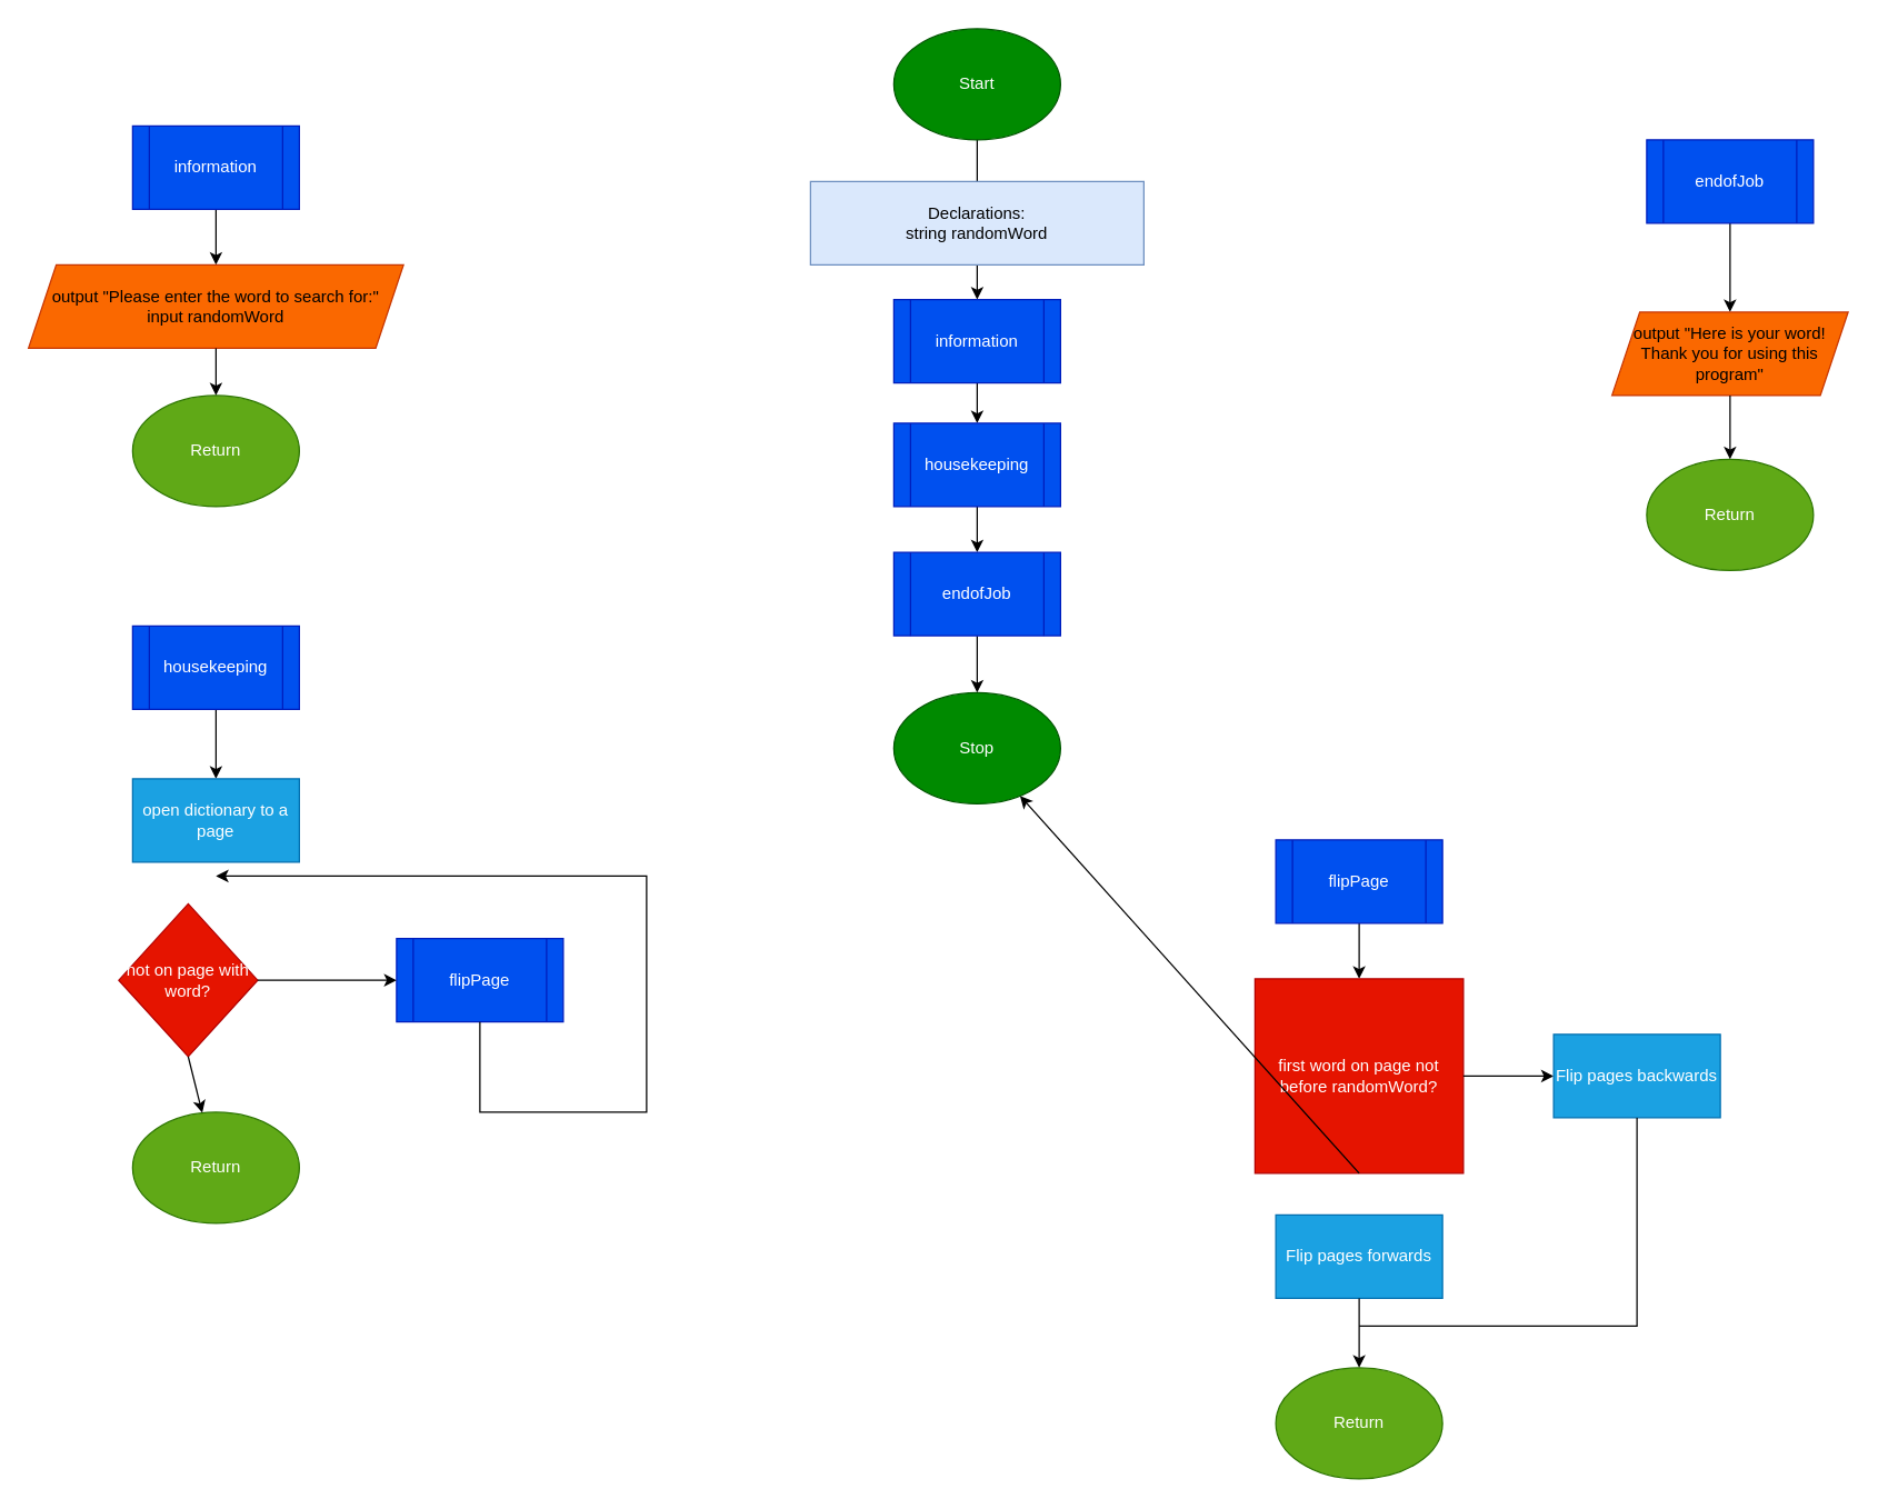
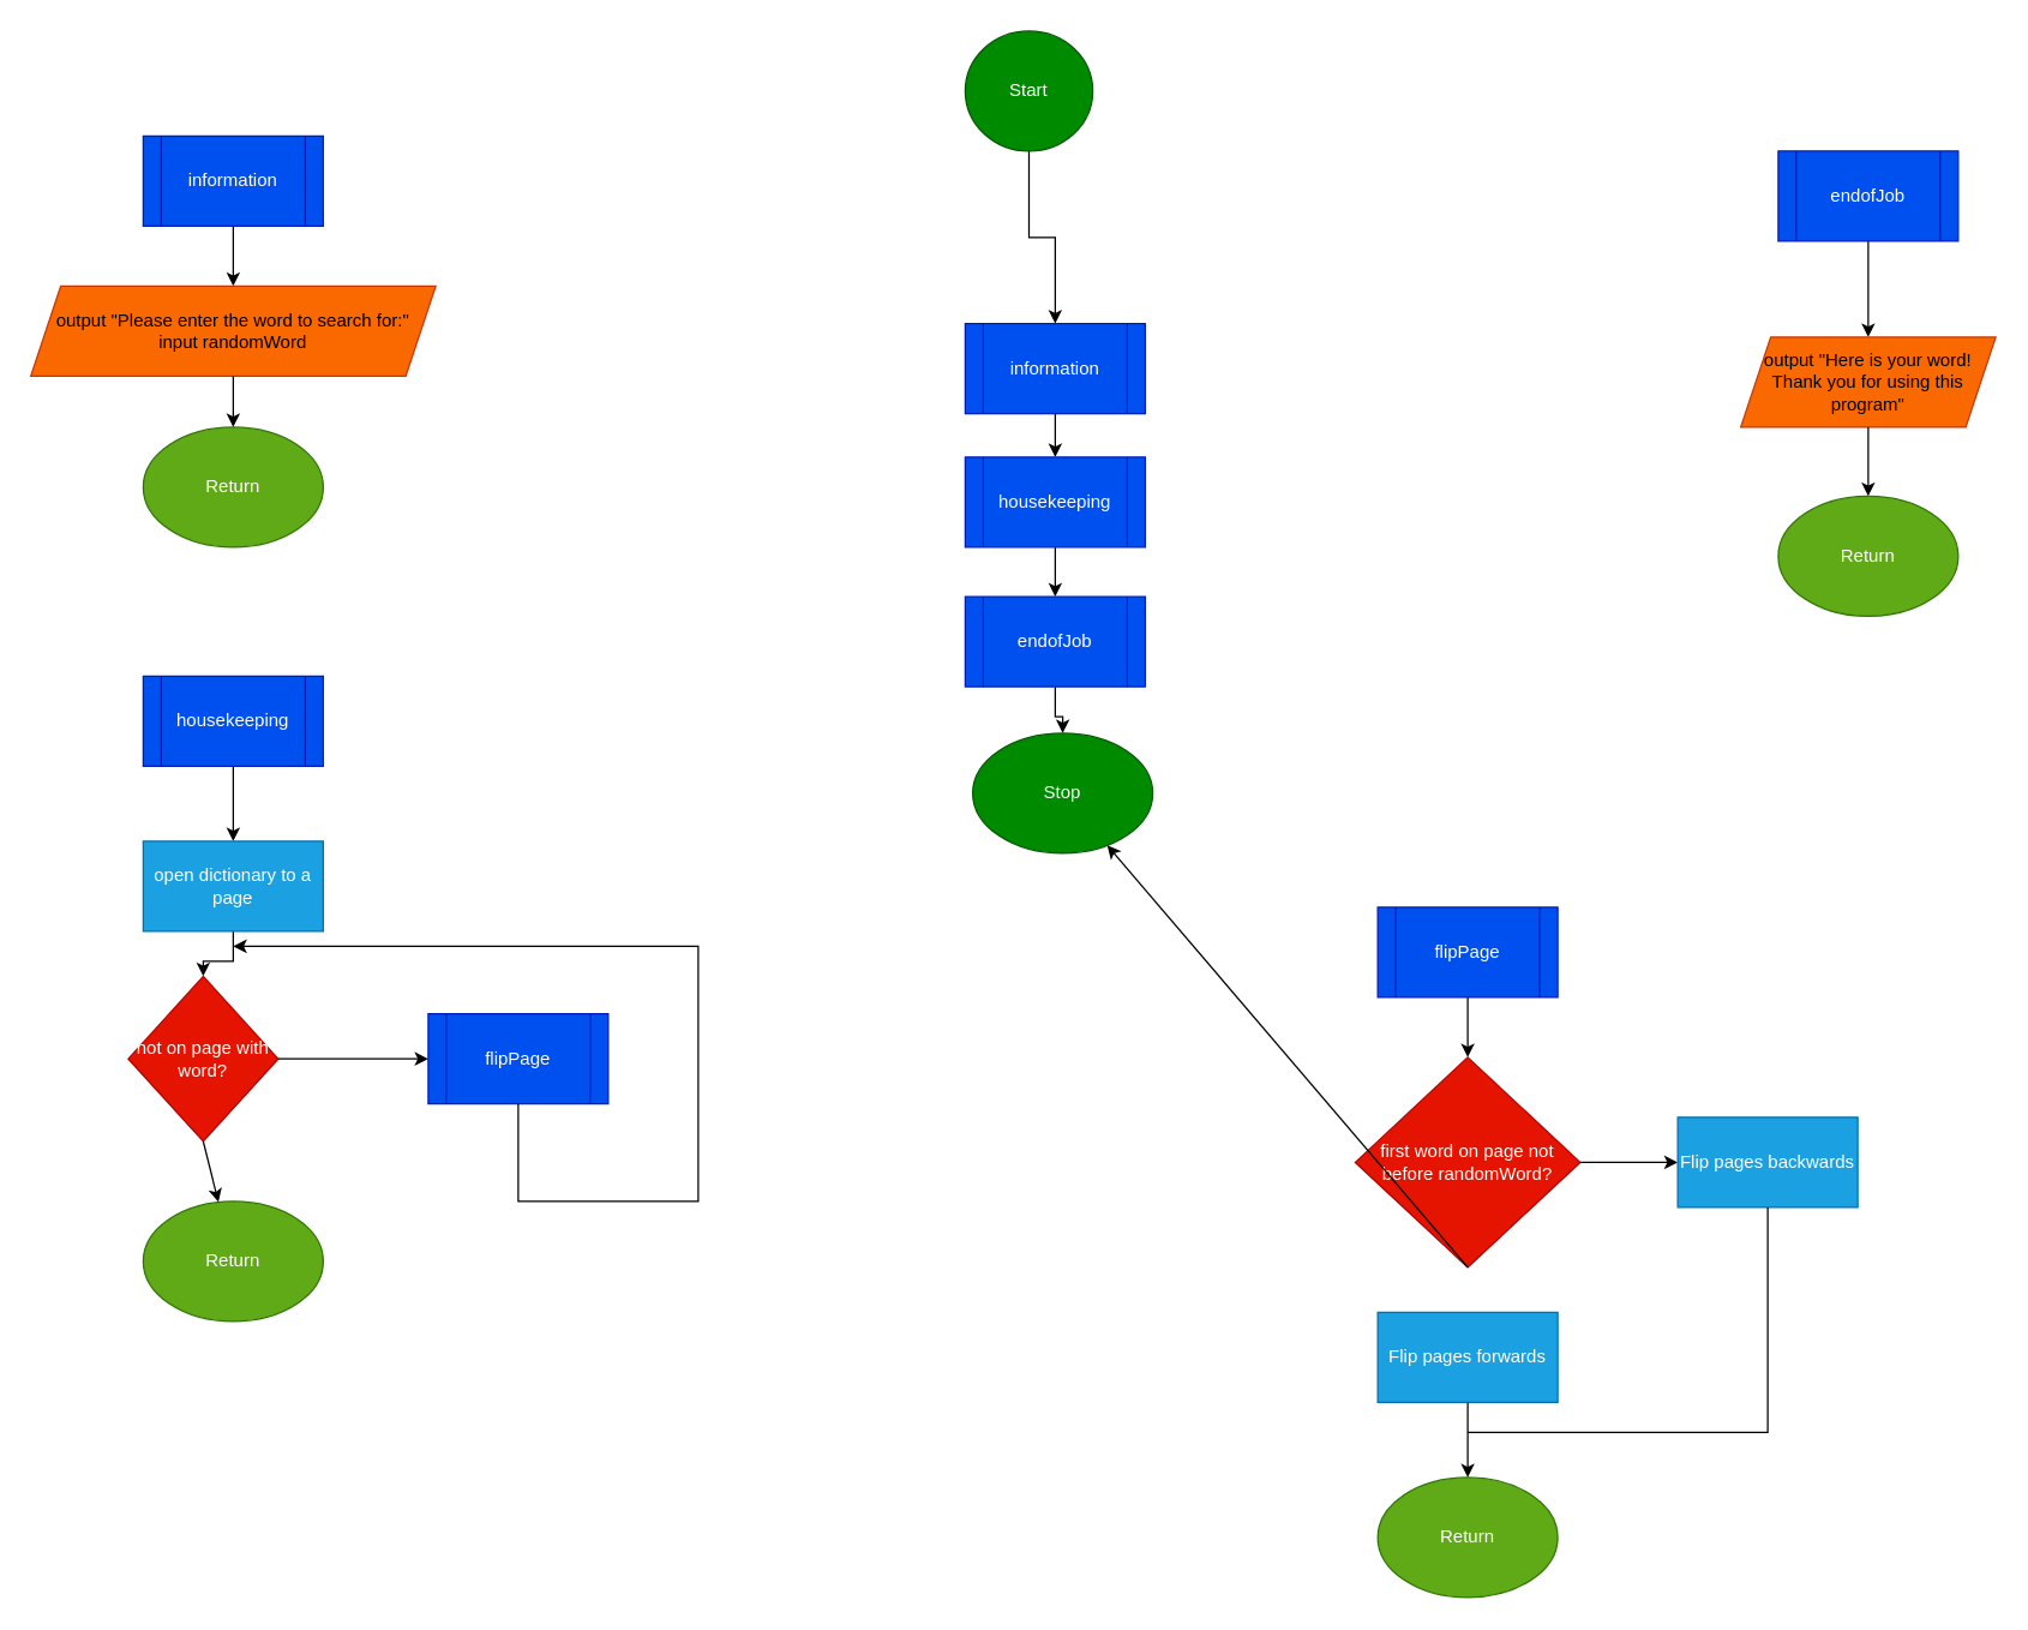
- <mxCell id="3" value="Start" style="ellipse;whiteSpace=wrap;html=1;fillColor=#008a00;fontColor=#ffffff;strokeColor=#005700;" vertex="1" parent="1"><mxGeometry x="643" y="20" width="120" height="80" as="geometry" /></mxCell>
+ <mxCell id="3" value="Start" style="ellipse;whiteSpace=wrap;html=1;fillColor=#008a00;fontColor=#ffffff;strokeColor=#005700;" vertex="1" parent="1"><mxGeometry x="643" y="20" width="85" height="80" as="geometry" /></mxCell>
- <mxCell id="14" value="Declarations:&lt;div&gt;&lt;span style=&quot;background-color: transparent; color: light-dark(rgb(0, 0, 0), rgb(255, 255, 255));&quot;&gt;string randomWord&lt;/span&gt;&lt;/div&gt;" style="whiteSpace=wrap;html=1;fillColor=#dae8fc;strokeColor=#6c8ebf;" vertex="1" parent="1"><mxGeometry x="583" y="130" width="240" height="60" as="geometry" /></mxCell>
- <mxCell id="10" value="Stop" style="ellipse;whiteSpace=wrap;html=1;fillColor=#008a00;fontColor=#ffffff;strokeColor=#005700;" vertex="1" parent="1"><mxGeometry x="643" y="498" width="120" height="80" as="geometry" /></mxCell>
+ <mxCell id="10" value="Stop" style="ellipse;whiteSpace=wrap;html=1;fillColor=#008a00;fontColor=#ffffff;strokeColor=#005700;" vertex="1" parent="1"><mxGeometry x="648" y="488" width="120" height="80" as="geometry" /></mxCell>
+ <mxCell id="19" value="" style="edgeStyle=orthogonalEdgeStyle;rounded=0;orthogonalLoop=1;jettySize=auto;html=1;" edge="1" parent="1" source="20" target="21"><mxGeometry relative="1" as="geometry" /></mxCell>
- <mxCell id="26" value="first word on page not before randomWord?" style="whiteSpace=wrap;html=1;fillColor=#e51400;strokeColor=#B20000;fontColor=#ffffff;rounded=0;" vertex="1" parent="1"><mxGeometry x="903" y="704" width="150" height="140" as="geometry" /></mxCell>
+ <mxCell id="26" value="first word on page not before randomWord?" style="rhombus;whiteSpace=wrap;html=1;fillColor=#e51400;strokeColor=#B20000;fontColor=#ffffff;" vertex="1" parent="1"><mxGeometry x="903" y="704" width="150" height="140" as="geometry" /></mxCell>
